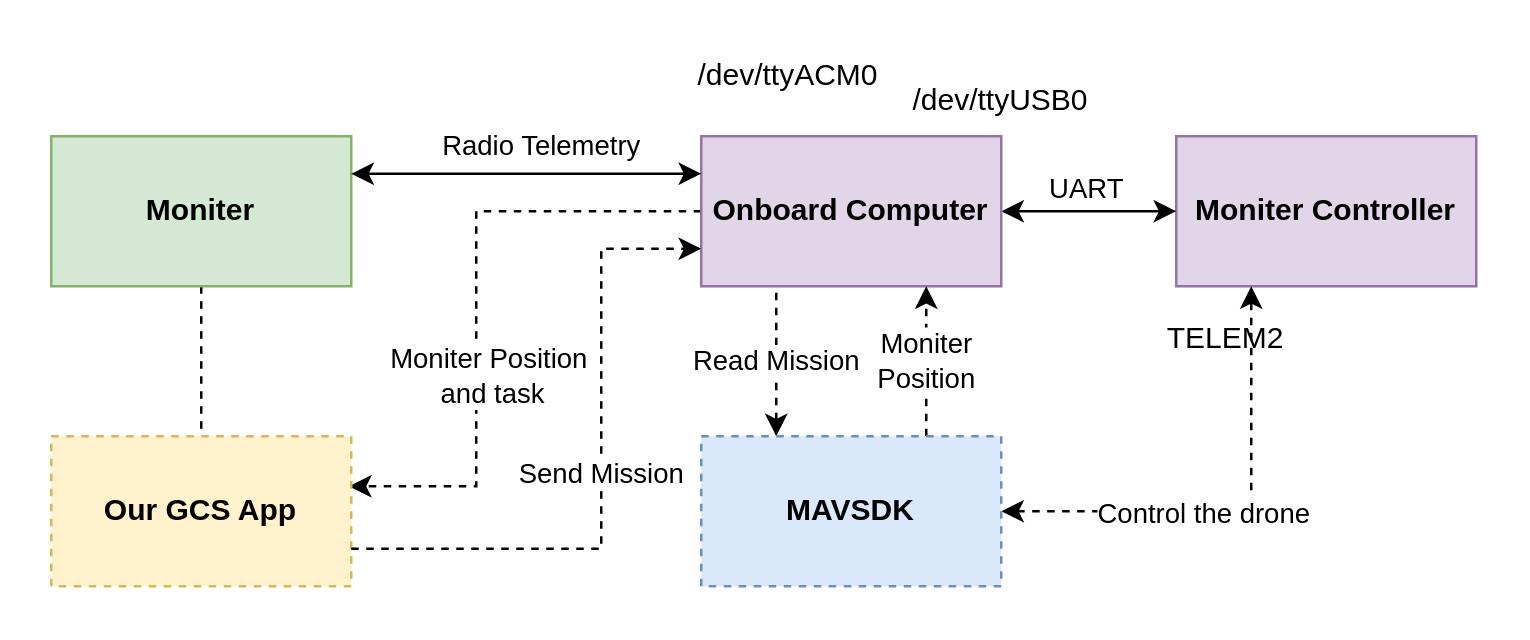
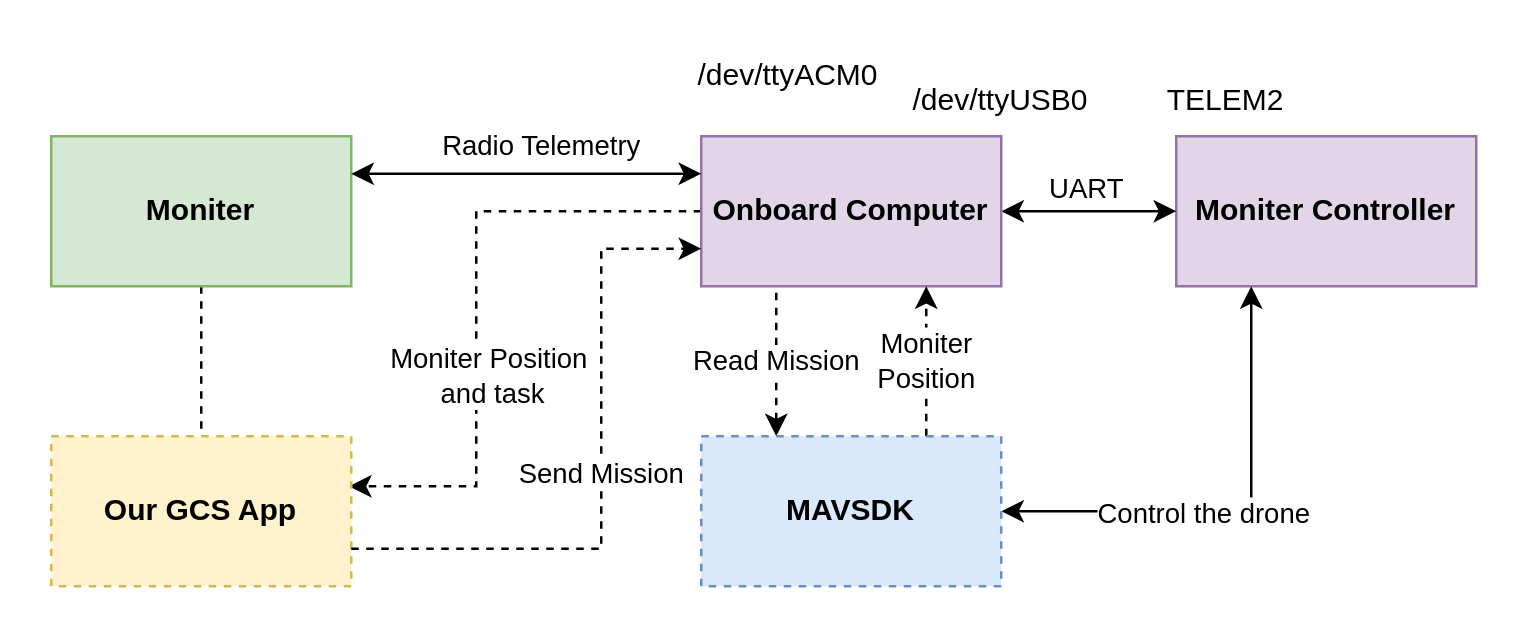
- <mxCell id="22" value="TELEM2" style="text;html=1;strokeColor=none;fillColor=none;align=center;verticalAlign=middle;whiteSpace=wrap;rounded=0;" vertex="1" parent="1"><mxGeometry x="470" y="125" width="40" height="20" as="geometry" /></mxCell>
+ <mxCell id="22" value="TELEM2" style="text;html=1;strokeColor=none;fillColor=none;align=center;verticalAlign=middle;whiteSpace=wrap;rounded=0;" vertex="1" parent="1"><mxGeometry x="470" y="30" width="40" height="20" as="geometry" /></mxCell>
- <mxCell id="8" style="edgeStyle=orthogonalEdgeStyle;rounded=0;orthogonalLoop=1;jettySize=auto;html=1;entryX=0.25;entryY=1;entryDx=0;entryDy=0;dashed=1;startArrow=classic;startFill=1;endArrow=classic;endFill=1;" edge="1" parent="1" source="15" target="2"><mxGeometry relative="1" as="geometry"><mxPoint x="400" y="194" as="sourcePoint" /></mxGeometry></mxCell>
+ <mxCell id="8" style="edgeStyle=orthogonalEdgeStyle;rounded=0;orthogonalLoop=1;jettySize=auto;html=1;entryX=0.25;entryY=1;entryDx=0;entryDy=0;dashed=0;startArrow=classic;startFill=1;endArrow=classic;endFill=1;" edge="1" parent="1" source="15" target="2"><mxGeometry relative="1" as="geometry"><mxPoint x="400" y="194" as="sourcePoint" /></mxGeometry></mxCell>
